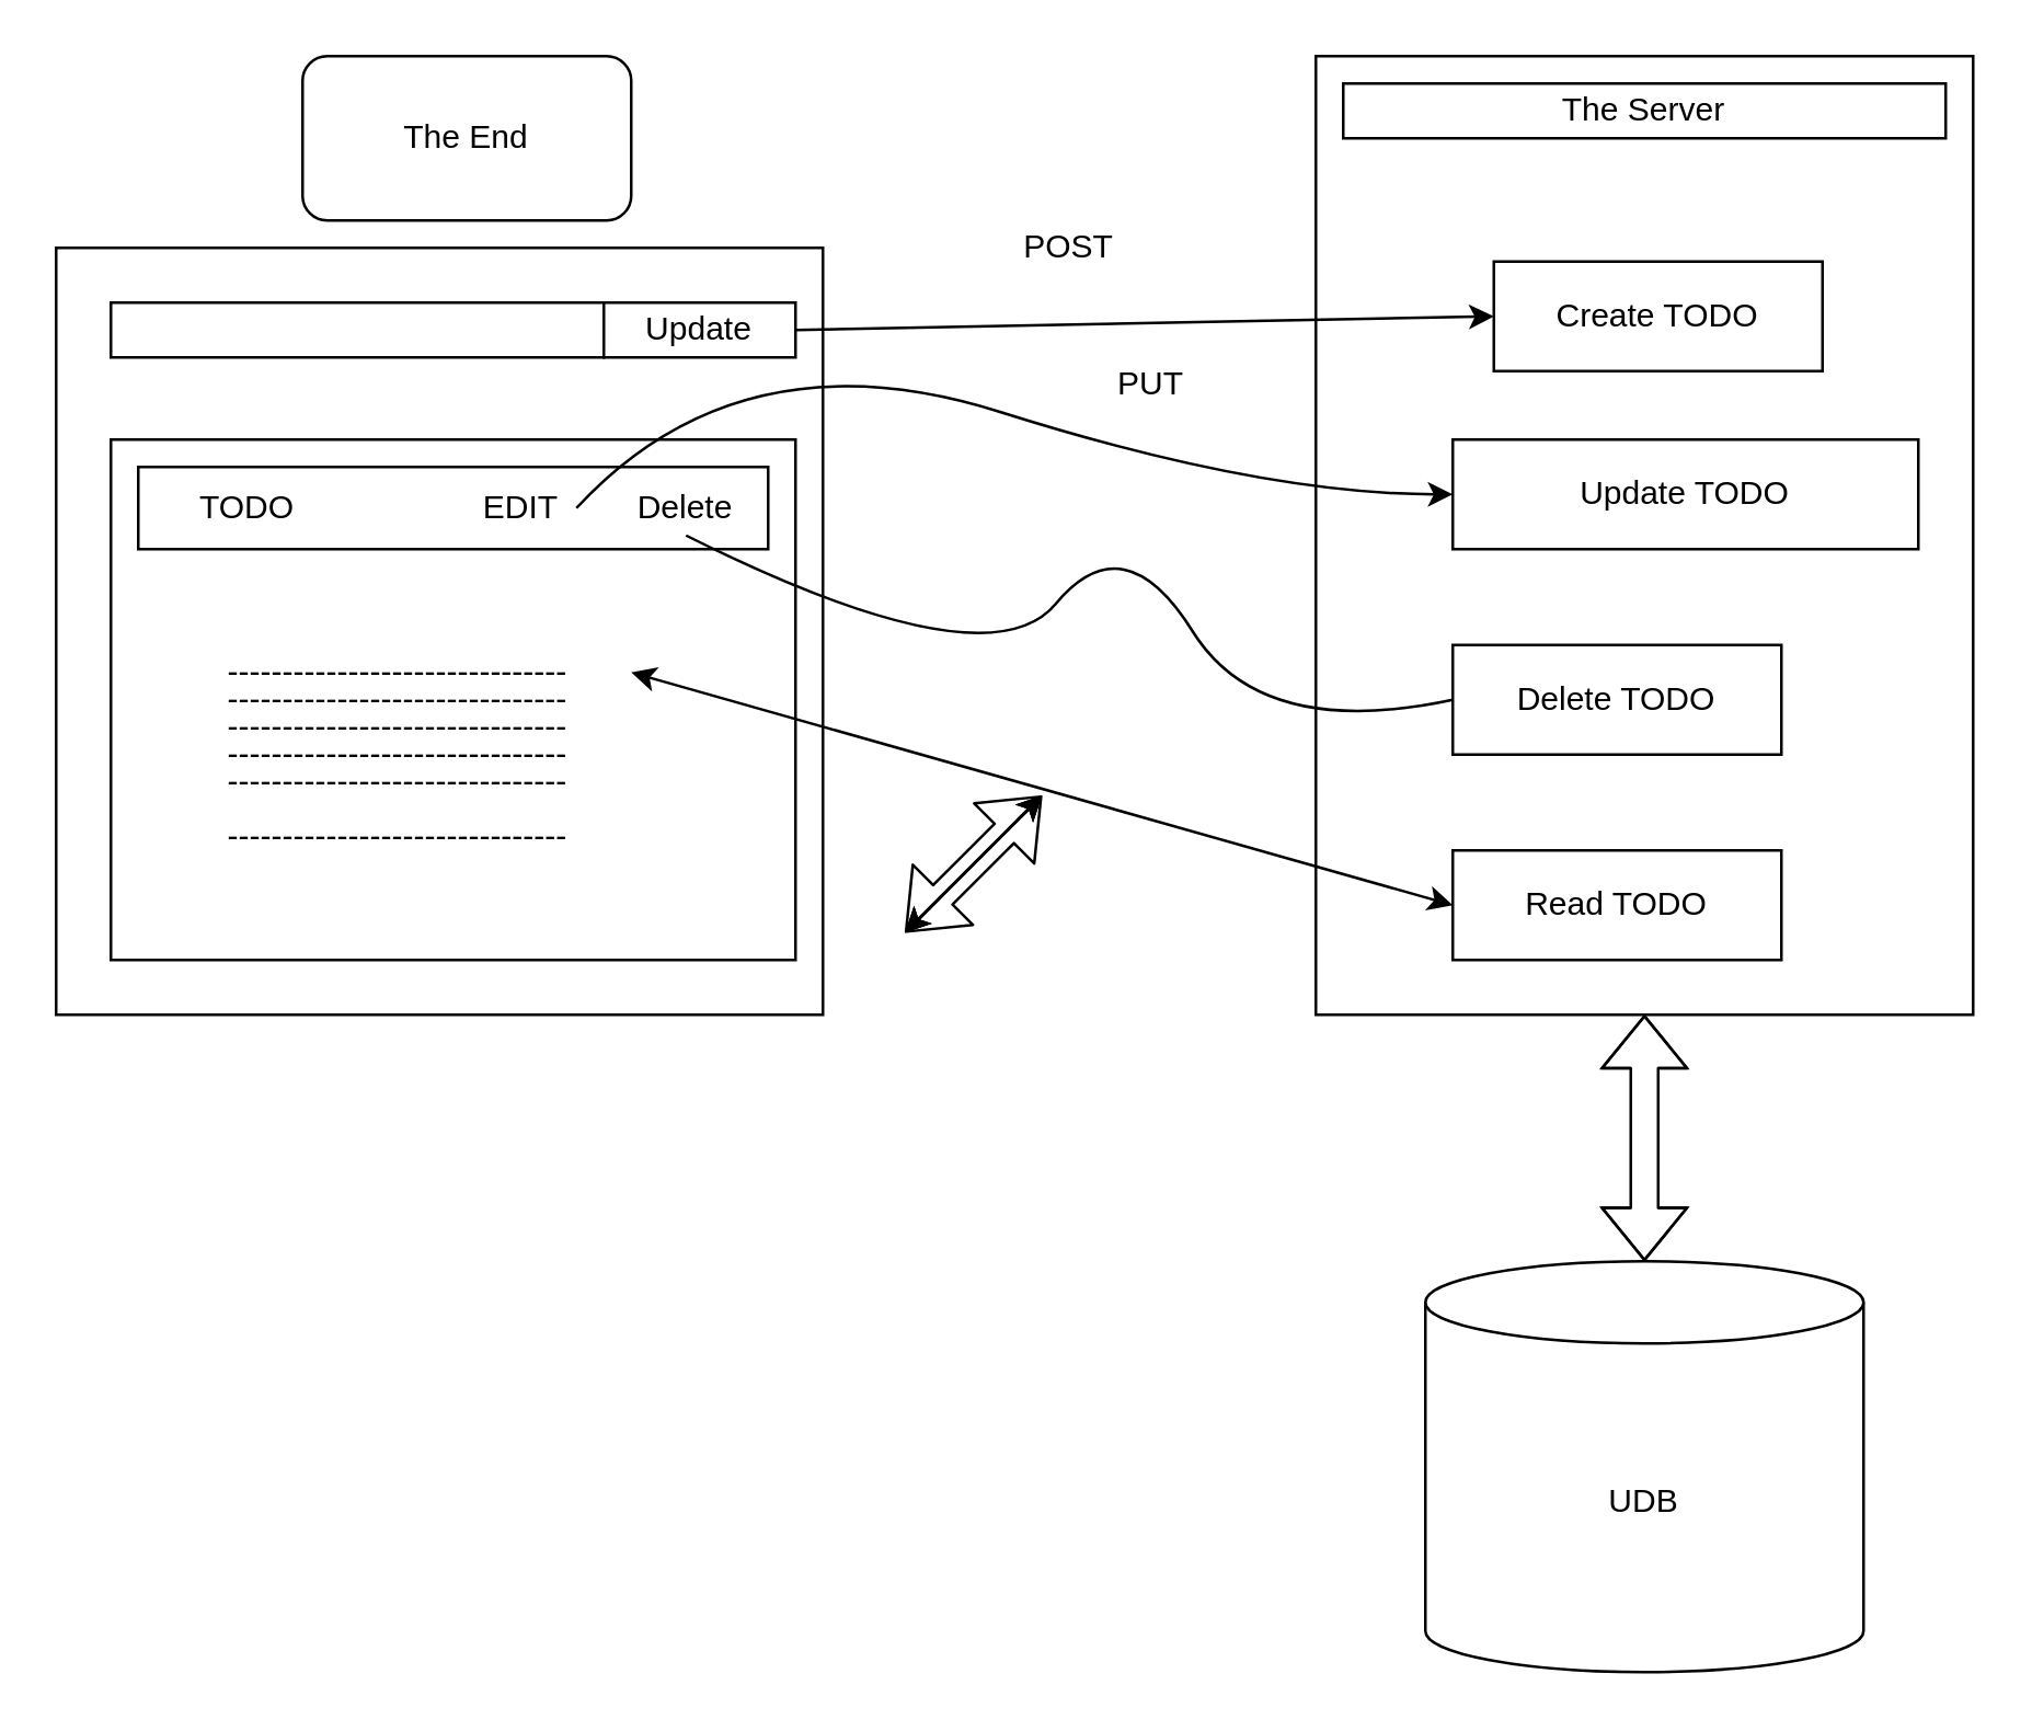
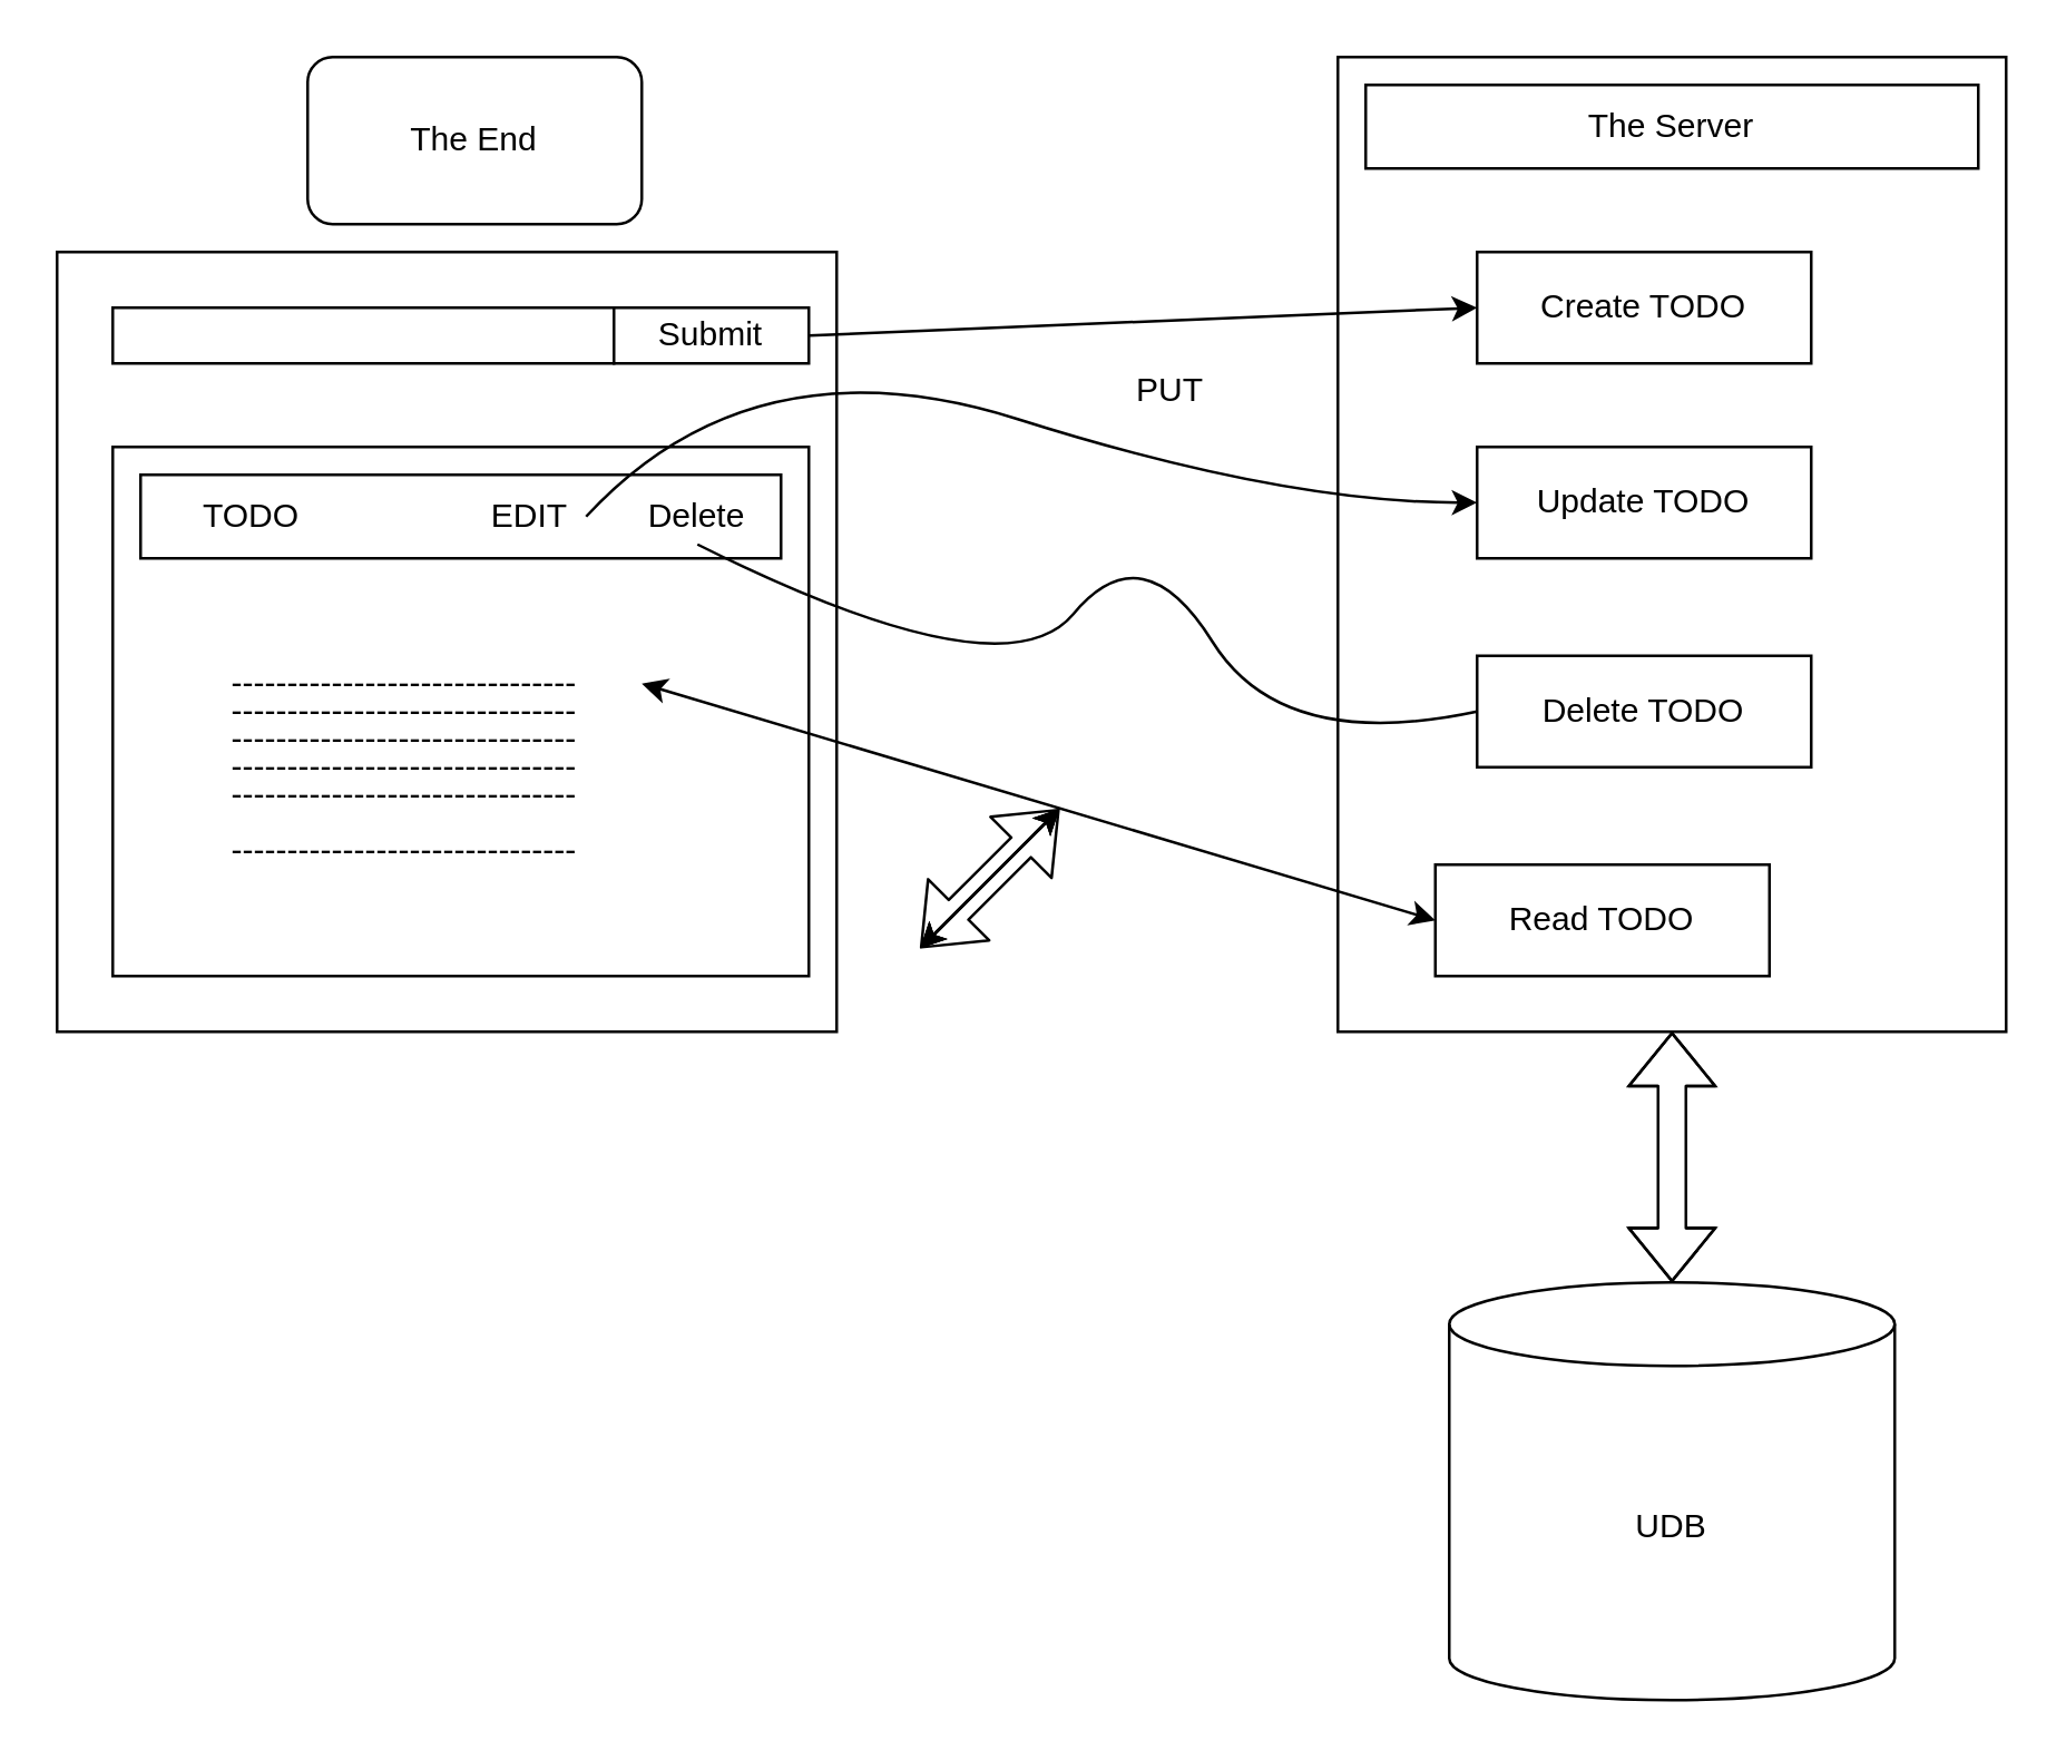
- <mxCell id="13" value="The Server" style="rounded=0;whiteSpace=wrap;html=1;" vertex="1" parent="1"><mxGeometry x="490" y="30" width="220" height="20" as="geometry" /></mxCell>
+ <mxCell id="13" value="The Server" style="rounded=0;whiteSpace=wrap;html=1;" vertex="1" parent="1"><mxGeometry x="490" y="30" width="220" height="30" as="geometry" /></mxCell>
- <mxCell id="19" value="POST" style="text;html=1;strokeColor=none;fillColor=none;align=center;verticalAlign=middle;whiteSpace=wrap;rounded=0;" vertex="1" parent="1"><mxGeometry x="370" y="80" width="40" height="20" as="geometry" /></mxCell>
- <mxCell id="14" value="Create TODO" style="rounded=0;whiteSpace=wrap;html=1;" vertex="1" parent="1"><mxGeometry x="545" y="95" width="120" height="40" as="geometry" /></mxCell>
+ <mxCell id="14" value="Create TODO" style="rounded=0;whiteSpace=wrap;html=1;" vertex="1" parent="1"><mxGeometry x="530" y="90" width="120" height="40" as="geometry" /></mxCell>
- <mxCell id="6" value="Update" style="rounded=0;whiteSpace=wrap;html=1;" vertex="1" parent="1"><mxGeometry x="220" y="110" width="70" height="20" as="geometry" /></mxCell>
+ <mxCell id="6" value="Submit" style="rounded=0;whiteSpace=wrap;html=1;" vertex="1" parent="1"><mxGeometry x="220" y="110" width="70" height="20" as="geometry" /></mxCell>
- <mxCell id="15" value="Update TODO" style="rounded=0;whiteSpace=wrap;html=1;" vertex="1" parent="1"><mxGeometry x="530" y="160" width="170" height="40" as="geometry" /></mxCell>
+ <mxCell id="15" value="Update TODO" style="rounded=0;whiteSpace=wrap;html=1;" vertex="1" parent="1"><mxGeometry x="530" y="160" width="120" height="40" as="geometry" /></mxCell>
- <mxCell id="17" value="Read TODO" style="rounded=0;whiteSpace=wrap;html=1;" vertex="1" parent="1"><mxGeometry x="530" y="310" width="120" height="40" as="geometry" /></mxCell>
+ <mxCell id="17" value="Read TODO" style="rounded=0;whiteSpace=wrap;html=1;" vertex="1" parent="1"><mxGeometry x="515" y="310" width="120" height="40" as="geometry" /></mxCell>
